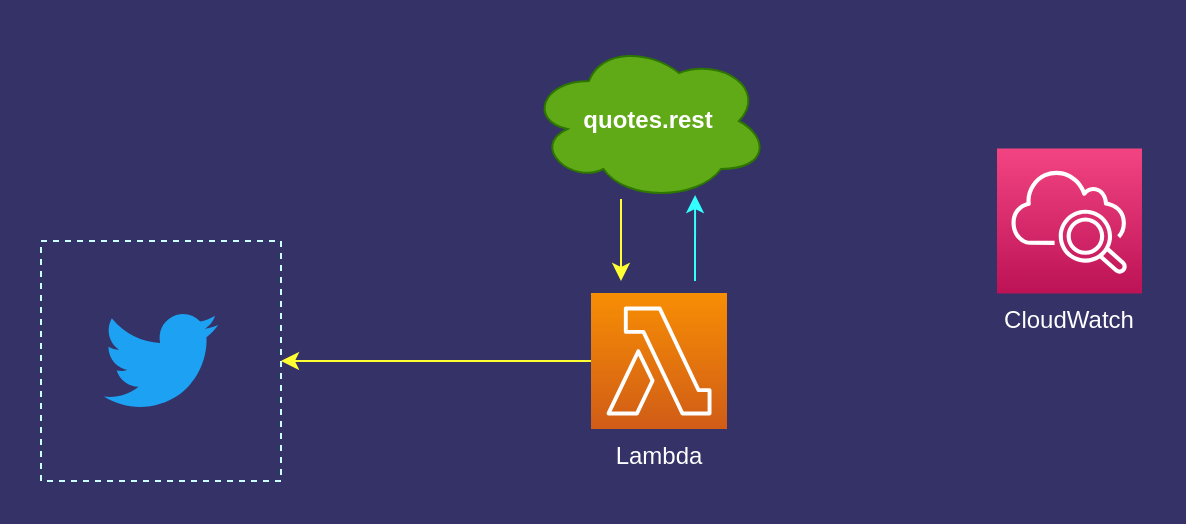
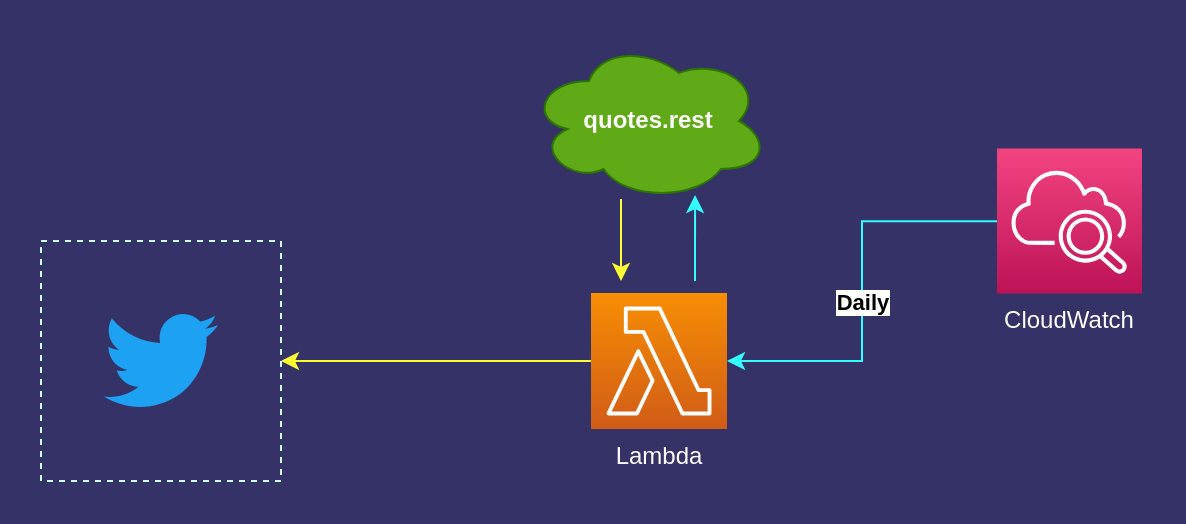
+ <mxCell id="4" style="edgeStyle=orthogonalEdgeStyle;rounded=0;orthogonalLoop=1;jettySize=auto;html=1;fillColor=#d80073;strokeColor=#33FFFF;" edge="1" parent="1" source="6" target="8"><mxGeometry relative="1" as="geometry" /></mxCell>
+ <mxCell id="5" value="Daily" style="edgeLabel;html=1;align=center;verticalAlign=middle;resizable=0;points=[];fontStyle=1" vertex="1" connectable="0" parent="4"><mxGeometry x="0.001" y="-6" relative="1" as="geometry"><mxPoint x="6" y="5" as="offset" /></mxGeometry></mxCell>
